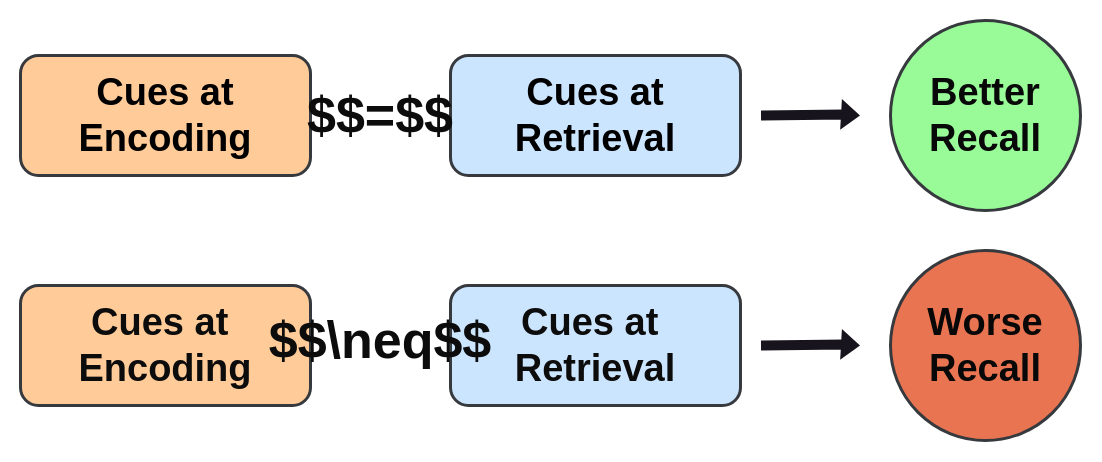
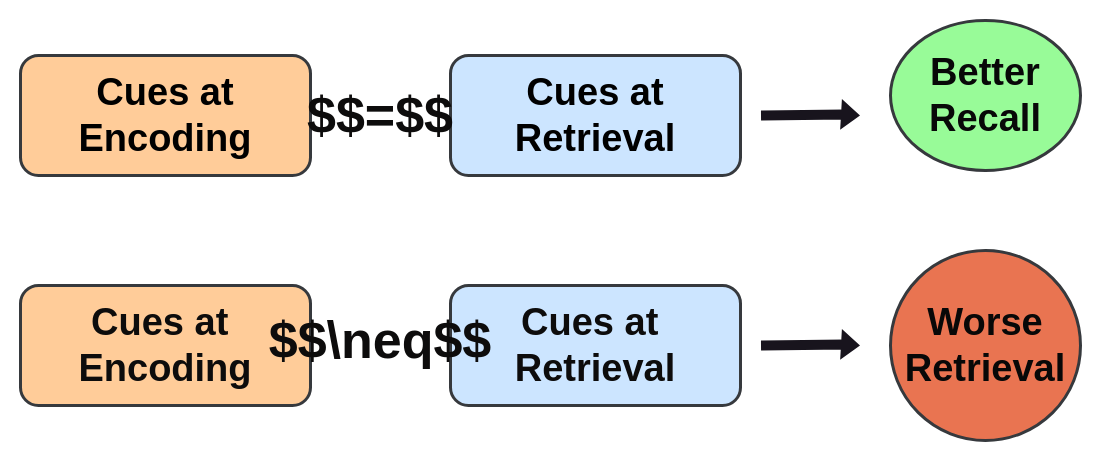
- <mxCell id="10" value="&lt;font style=&quot;font-size: 38px;&quot; color=&quot;#080808&quot;&gt;&lt;b&gt;Better&lt;br&gt;Recall&lt;/b&gt;&lt;/font&gt;" style="ellipse;whiteSpace=wrap;html=1;aspect=fixed;labelBackgroundColor=none;fontSize=33;fillColor=#98FB98;strokeColor=#36393d;strokeWidth=3;" vertex="1" parent="1"><mxGeometry x="890" y="20" width="190" height="190" as="geometry" /></mxCell>
+ <mxCell id="10" value="&lt;font style=&quot;font-size: 38px;&quot; color=&quot;#080808&quot;&gt;&lt;b&gt;Better&lt;br&gt;Recall&lt;/b&gt;&lt;/font&gt;" style="ellipse;whiteSpace=wrap;html=1;aspect=fixed;labelBackgroundColor=none;fontSize=33;fillColor=#98FB98;strokeColor=#36393d;strokeWidth=3;" vertex="1" parent="1"><mxGeometry x="890" y="20" width="190" height="150" as="geometry" /></mxCell>
- <mxCell id="11" value="&lt;font style=&quot;font-size: 38px;&quot; color=&quot;#080808&quot;&gt;&lt;b&gt;Worse&lt;br&gt;Recall&lt;/b&gt;&lt;/font&gt;" style="ellipse;whiteSpace=wrap;html=1;aspect=fixed;labelBackgroundColor=none;fontSize=33;fillColor=#E97451;strokeColor=#36393d;strokeWidth=3;" vertex="1" parent="1"><mxGeometry x="890" y="250" width="190" height="190" as="geometry" /></mxCell>
+ <mxCell id="11" value="&lt;font style=&quot;font-size: 38px;&quot; color=&quot;#080808&quot;&gt;&lt;b&gt;Worse&lt;br&gt;Retrieval&lt;/b&gt;&lt;/font&gt;" style="ellipse;whiteSpace=wrap;html=1;aspect=fixed;labelBackgroundColor=none;fontSize=33;fillColor=#E97451;strokeColor=#36393d;strokeWidth=3;" vertex="1" parent="1"><mxGeometry x="890" y="250" width="190" height="190" as="geometry" /></mxCell>
